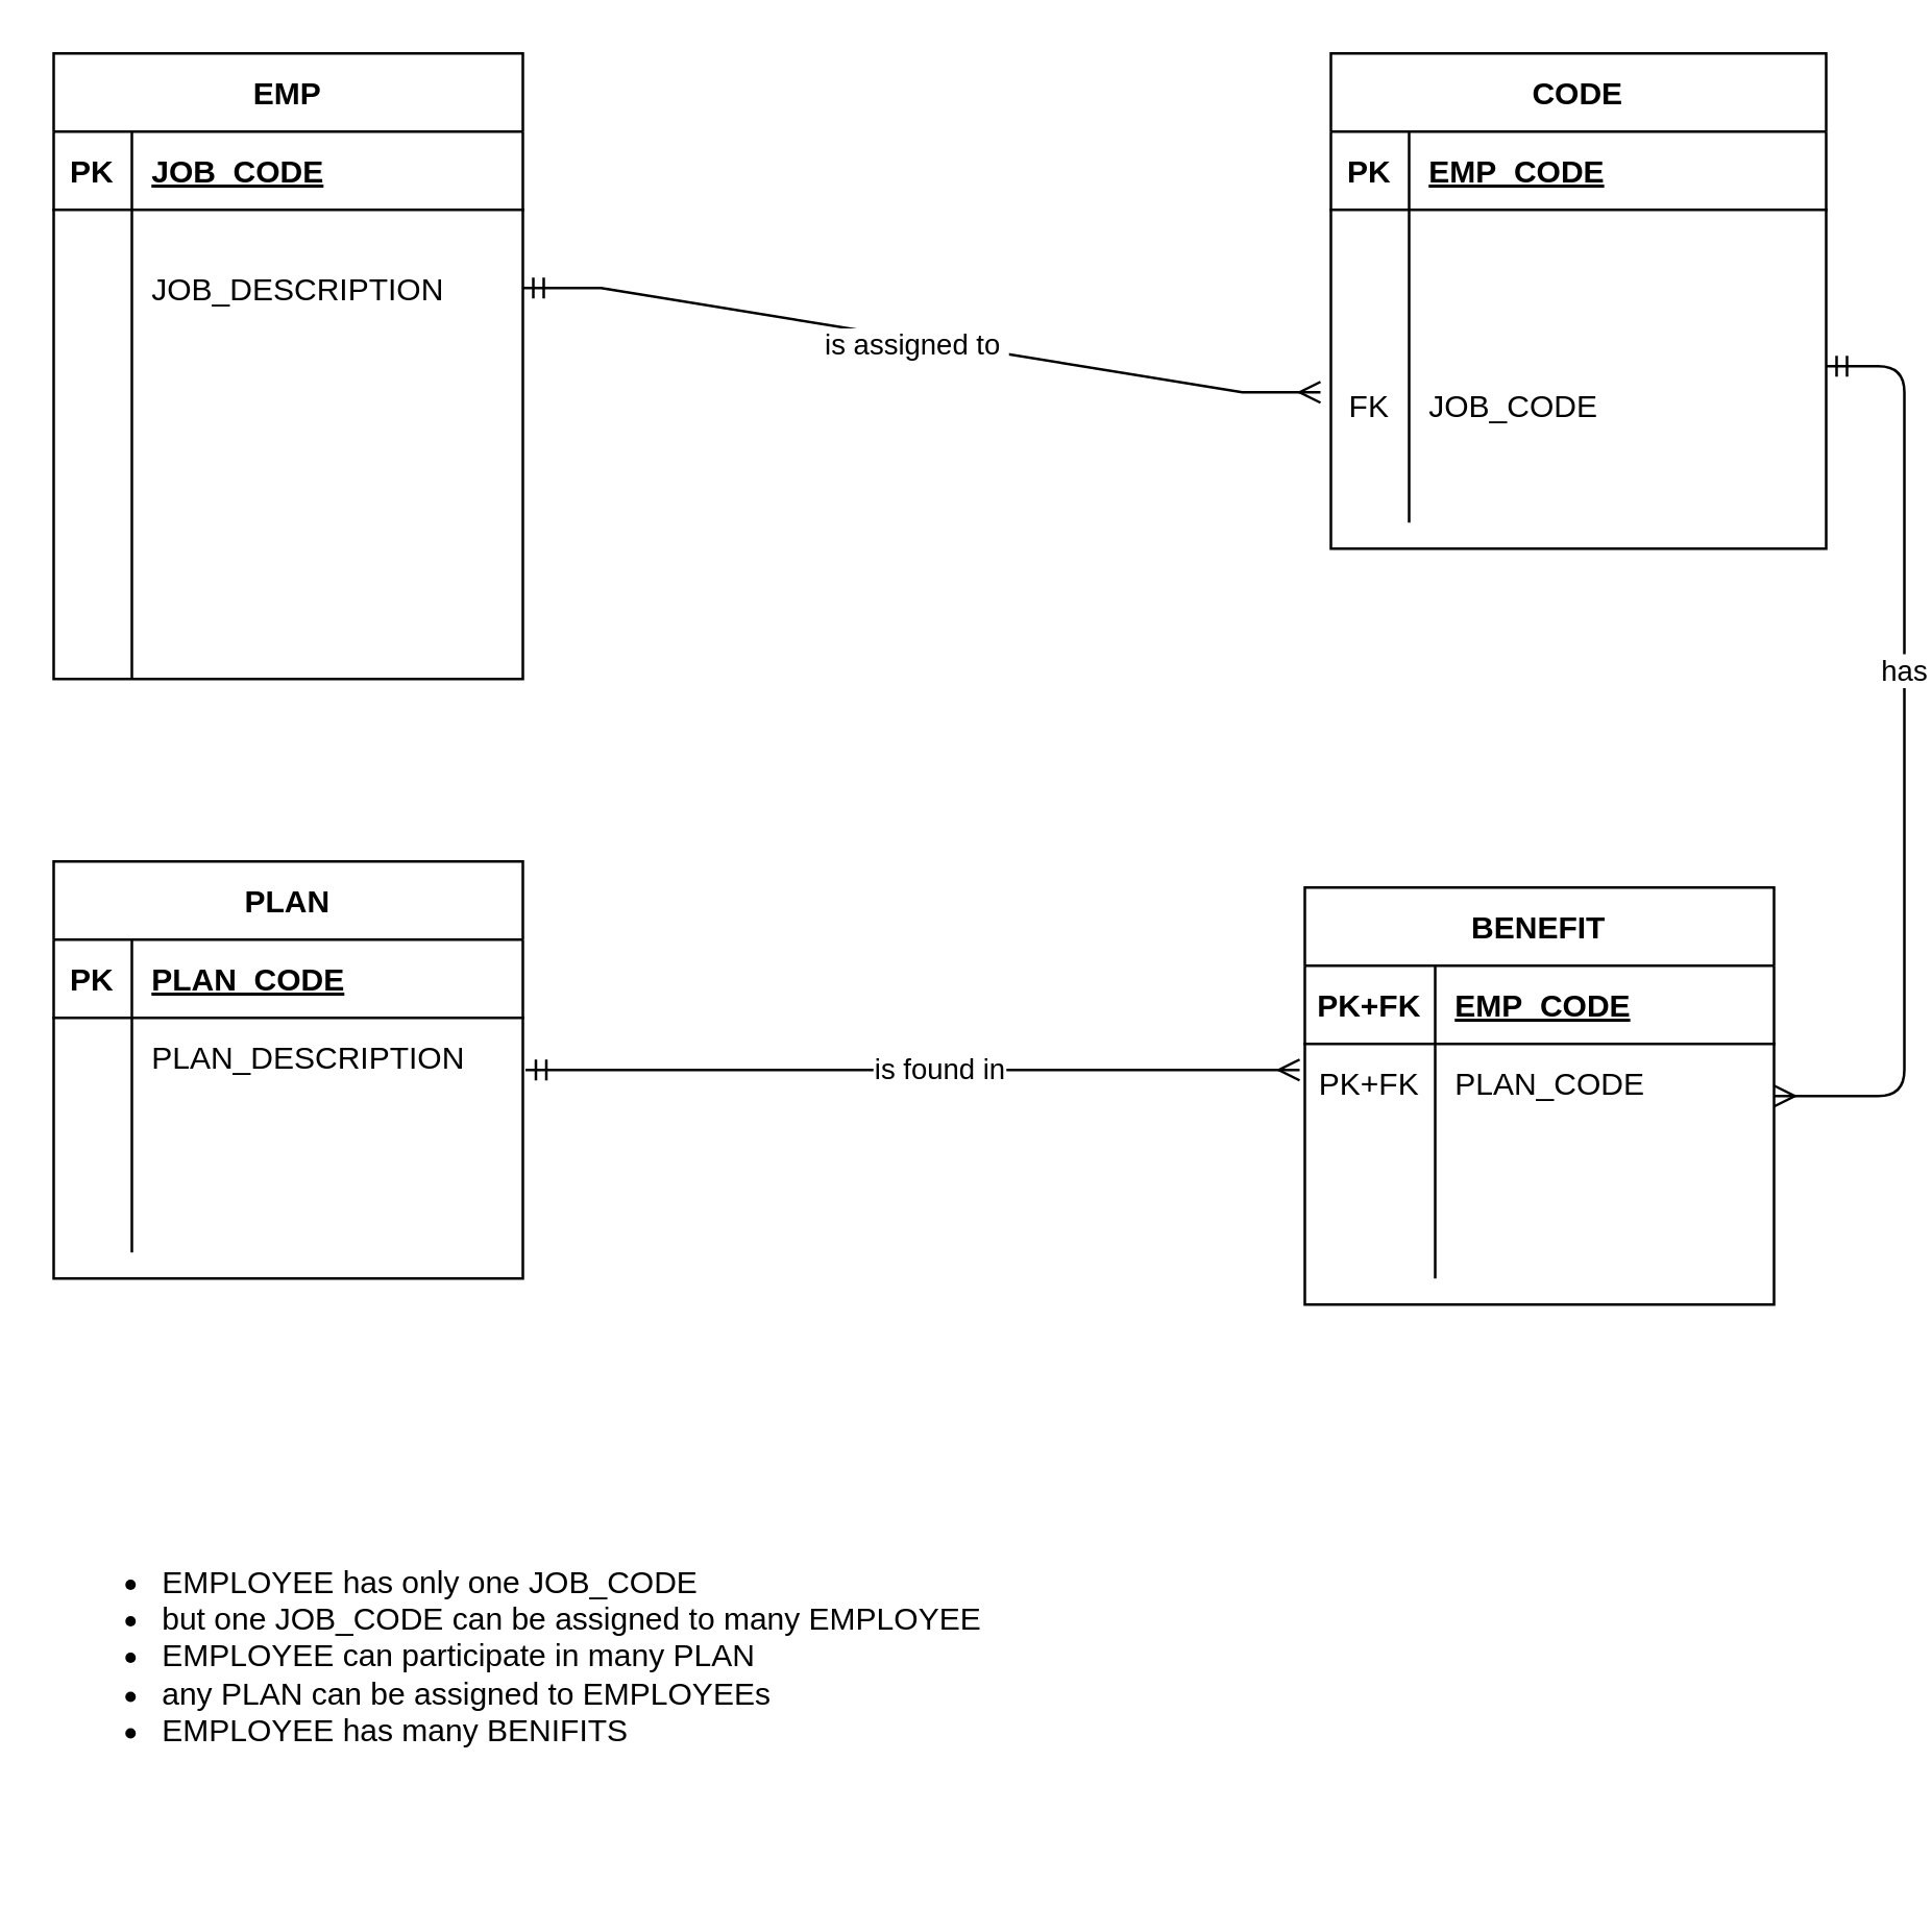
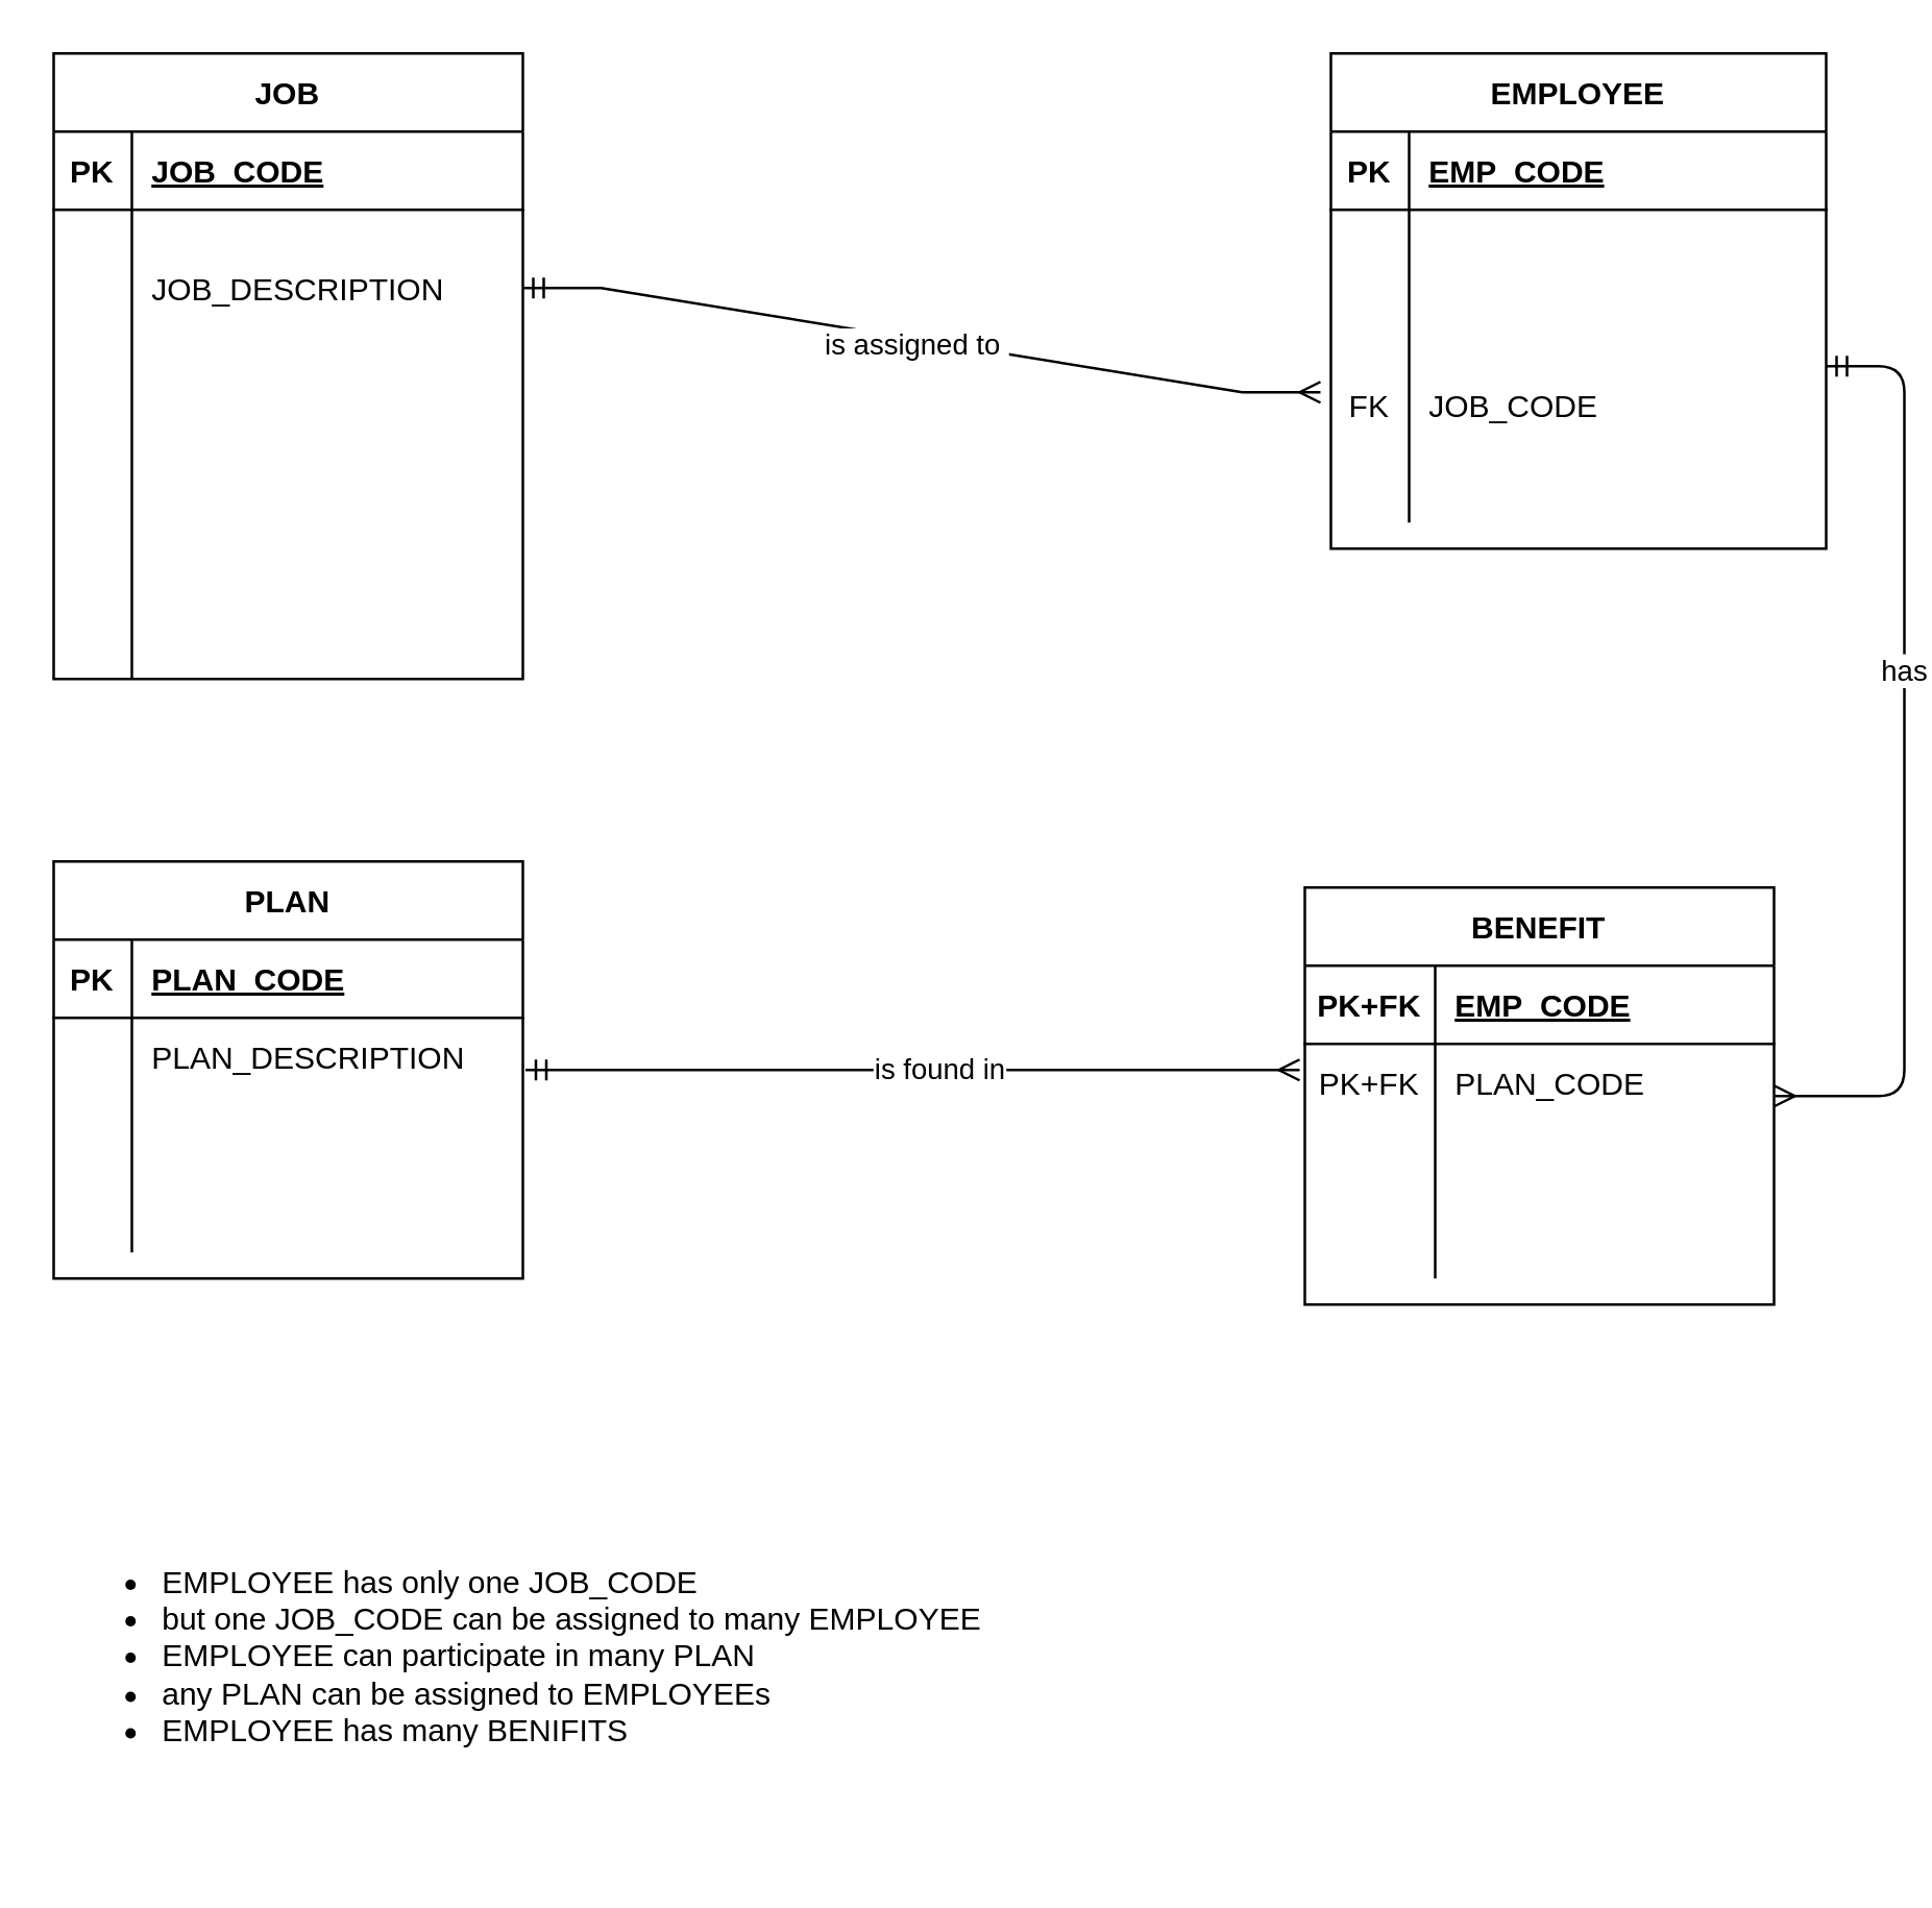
- <mxCell id="30" value="EMP" style="shape=table;startSize=30;container=1;collapsible=1;childLayout=tableLayout;fixedRows=1;rowLines=0;fontStyle=1;align=center;resizeLast=1;" vertex="1" parent="1"><mxGeometry x="20" y="20" width="180" height="240" as="geometry" /></mxCell>
+ <mxCell id="30" value="JOB" style="shape=table;startSize=30;container=1;collapsible=1;childLayout=tableLayout;fixedRows=1;rowLines=0;fontStyle=1;align=center;resizeLast=1;" vertex="1" parent="1"><mxGeometry x="20" y="20" width="180" height="240" as="geometry" /></mxCell>
- <mxCell id="2" value="CODE" style="shape=table;startSize=30;container=1;collapsible=1;childLayout=tableLayout;fixedRows=1;rowLines=0;fontStyle=1;align=center;resizeLast=1;" vertex="1" parent="1"><mxGeometry x="510" y="20" width="190" height="190" as="geometry" /></mxCell>
+ <mxCell id="2" value="EMPLOYEE" style="shape=table;startSize=30;container=1;collapsible=1;childLayout=tableLayout;fixedRows=1;rowLines=0;fontStyle=1;align=center;resizeLast=1;" vertex="1" parent="1"><mxGeometry x="510" y="20" width="190" height="190" as="geometry" /></mxCell>
